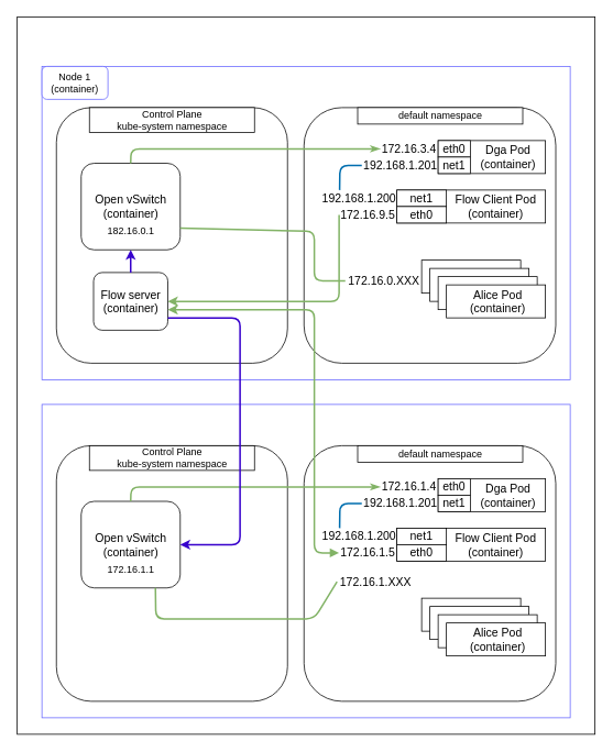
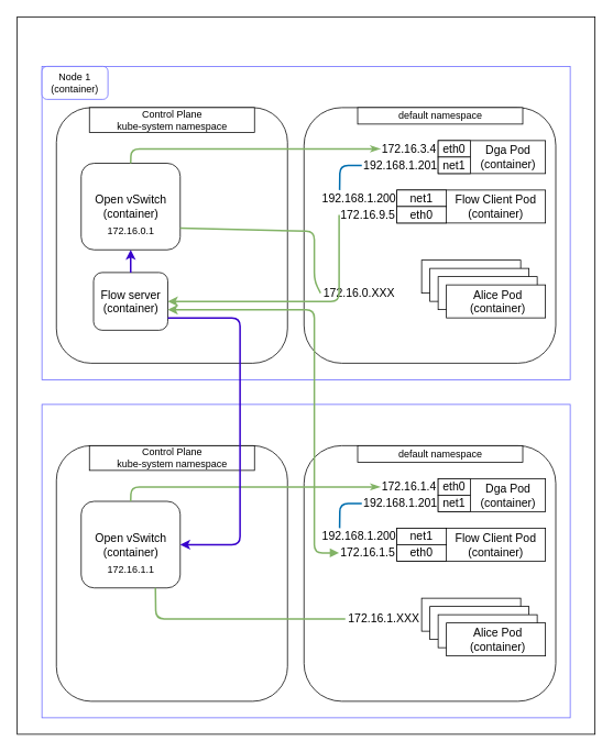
- <mxCell id="13" value="182.16.0.1" style="text;html=1;strokeColor=none;fillColor=none;align=center;verticalAlign=middle;whiteSpace=wrap;rounded=0;" parent="5" vertex="1"><mxGeometry x="55" y="140" width="70" height="20" as="geometry" /></mxCell>
+ <mxCell id="13" value="172.16.0.1" style="text;html=1;strokeColor=none;fillColor=none;align=center;verticalAlign=middle;whiteSpace=wrap;rounded=0;" parent="5" vertex="1"><mxGeometry x="55" y="140" width="70" height="20" as="geometry" /></mxCell>
- <mxCell id="23" value="172.16.0.XXX" style="text;html=1;strokeColor=none;fillColor=none;align=center;verticalAlign=middle;whiteSpace=wrap;rounded=0;fontSize=14;" parent="5" vertex="1"><mxGeometry x="350" y="200" width="92.5" height="20" as="geometry" /></mxCell>
+ <mxCell id="23" value="172.16.0.XXX" style="text;html=1;strokeColor=none;fillColor=none;align=center;verticalAlign=middle;whiteSpace=wrap;rounded=0;fontSize=14;" parent="5" vertex="1"><mxGeometry x="320" y="215" width="92.5" height="20" as="geometry" /></mxCell>
- <mxCell id="60" value="172.16.1.XXX" style="text;html=1;strokeColor=none;fillColor=none;align=center;verticalAlign=middle;whiteSpace=wrap;rounded=0;fontSize=14;" parent="42" vertex="1"><mxGeometry x="340" y="155" width="92.5" height="20" as="geometry" /></mxCell>
+ <mxCell id="60" value="172.16.1.XXX" style="text;html=1;strokeColor=none;fillColor=none;align=center;verticalAlign=middle;whiteSpace=wrap;rounded=0;fontSize=14;" parent="42" vertex="1"><mxGeometry x="350" y="200" width="92.5" height="20" as="geometry" /></mxCell>
